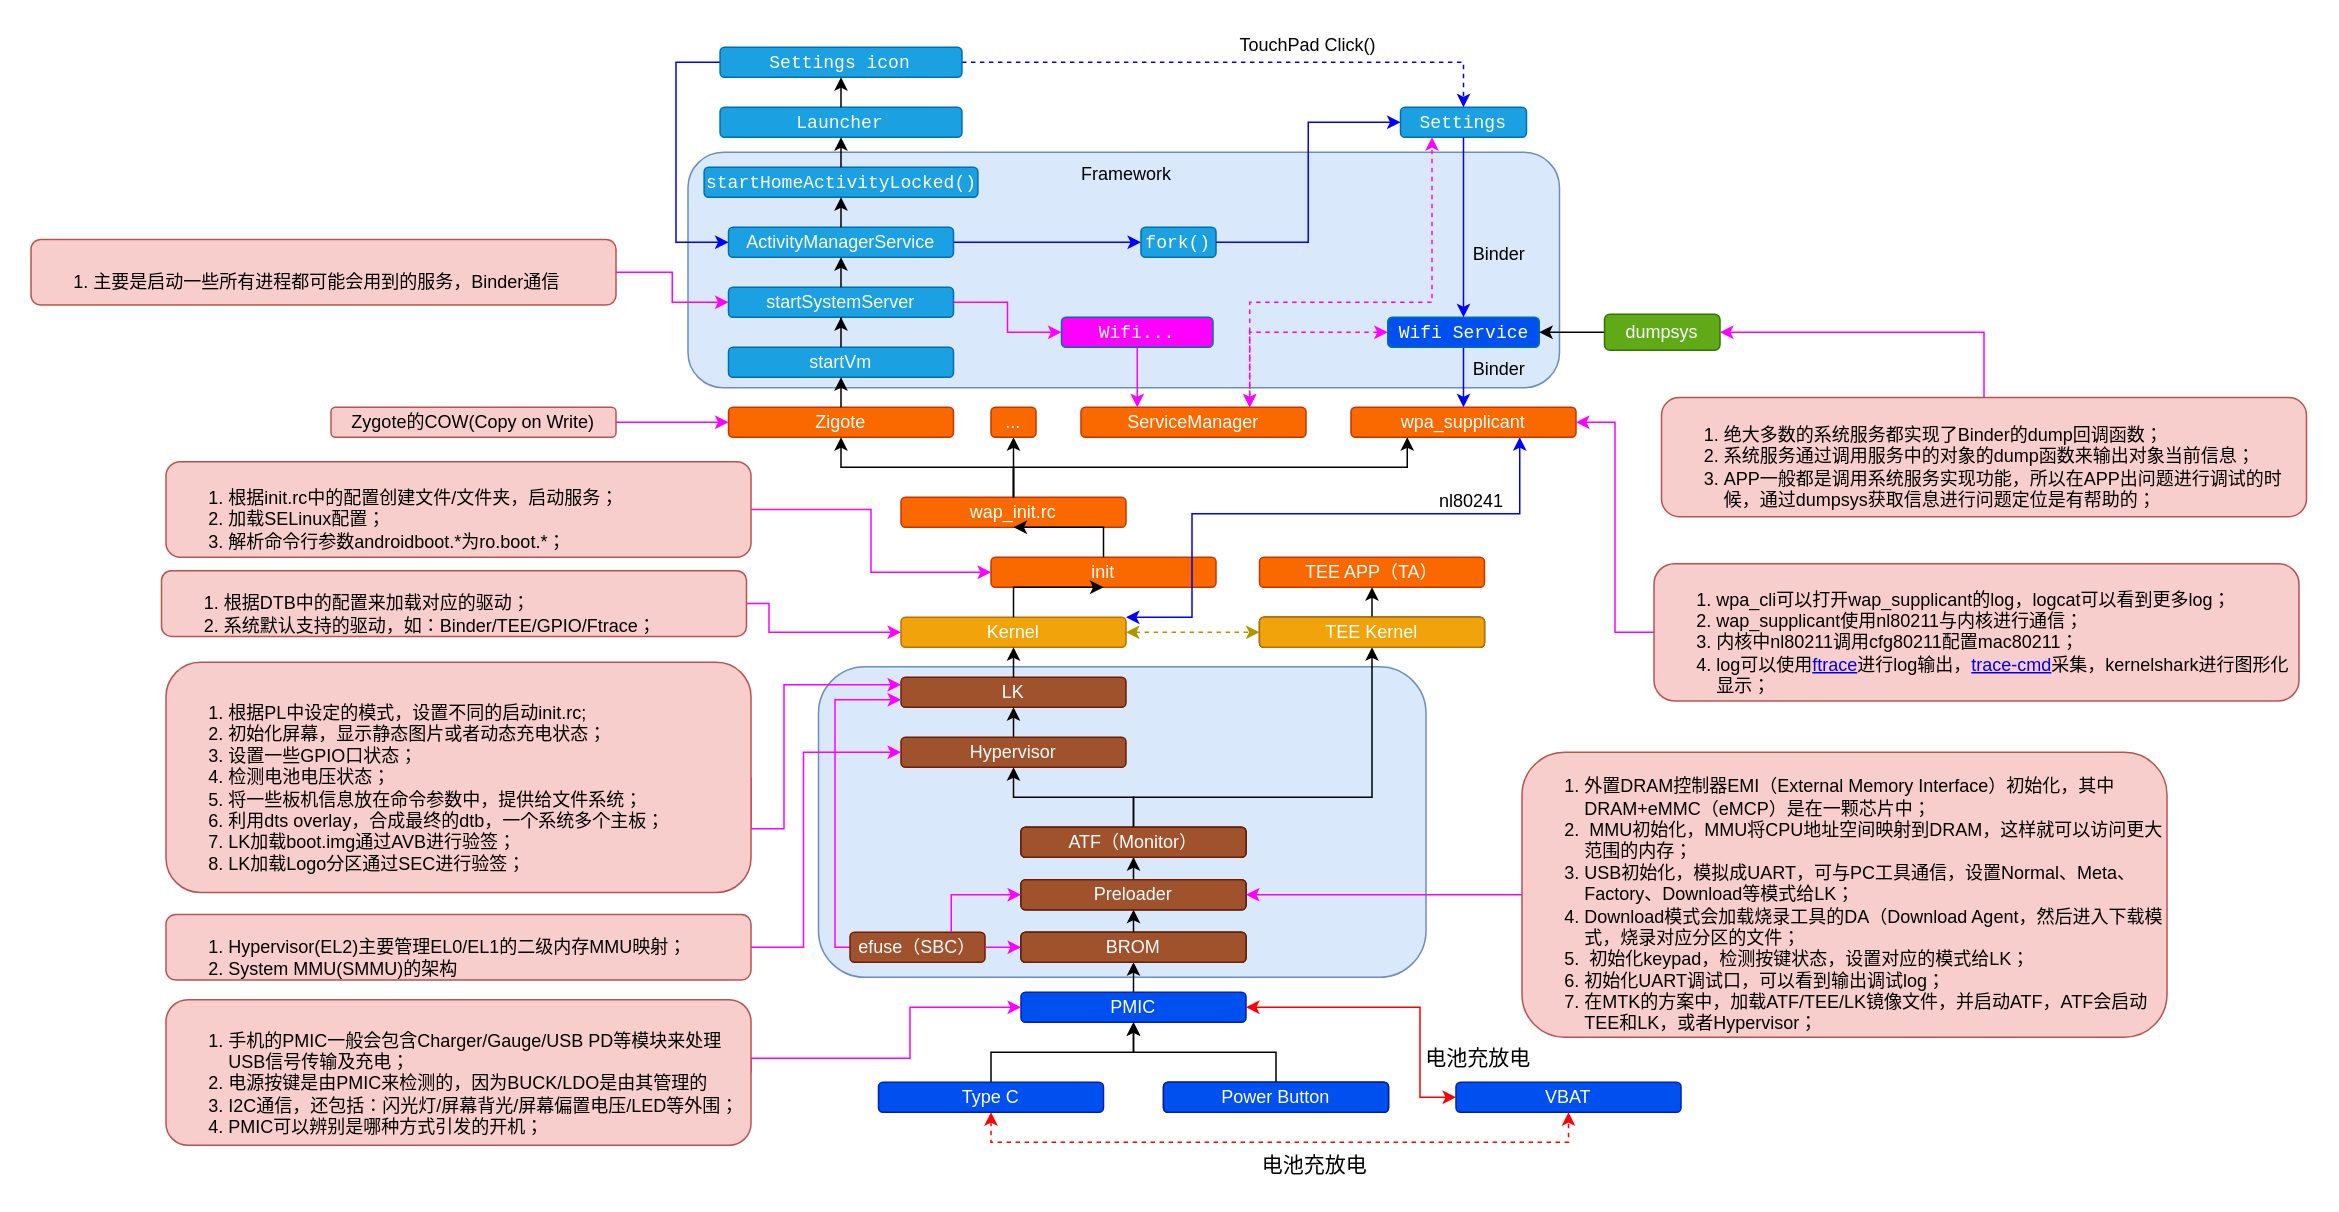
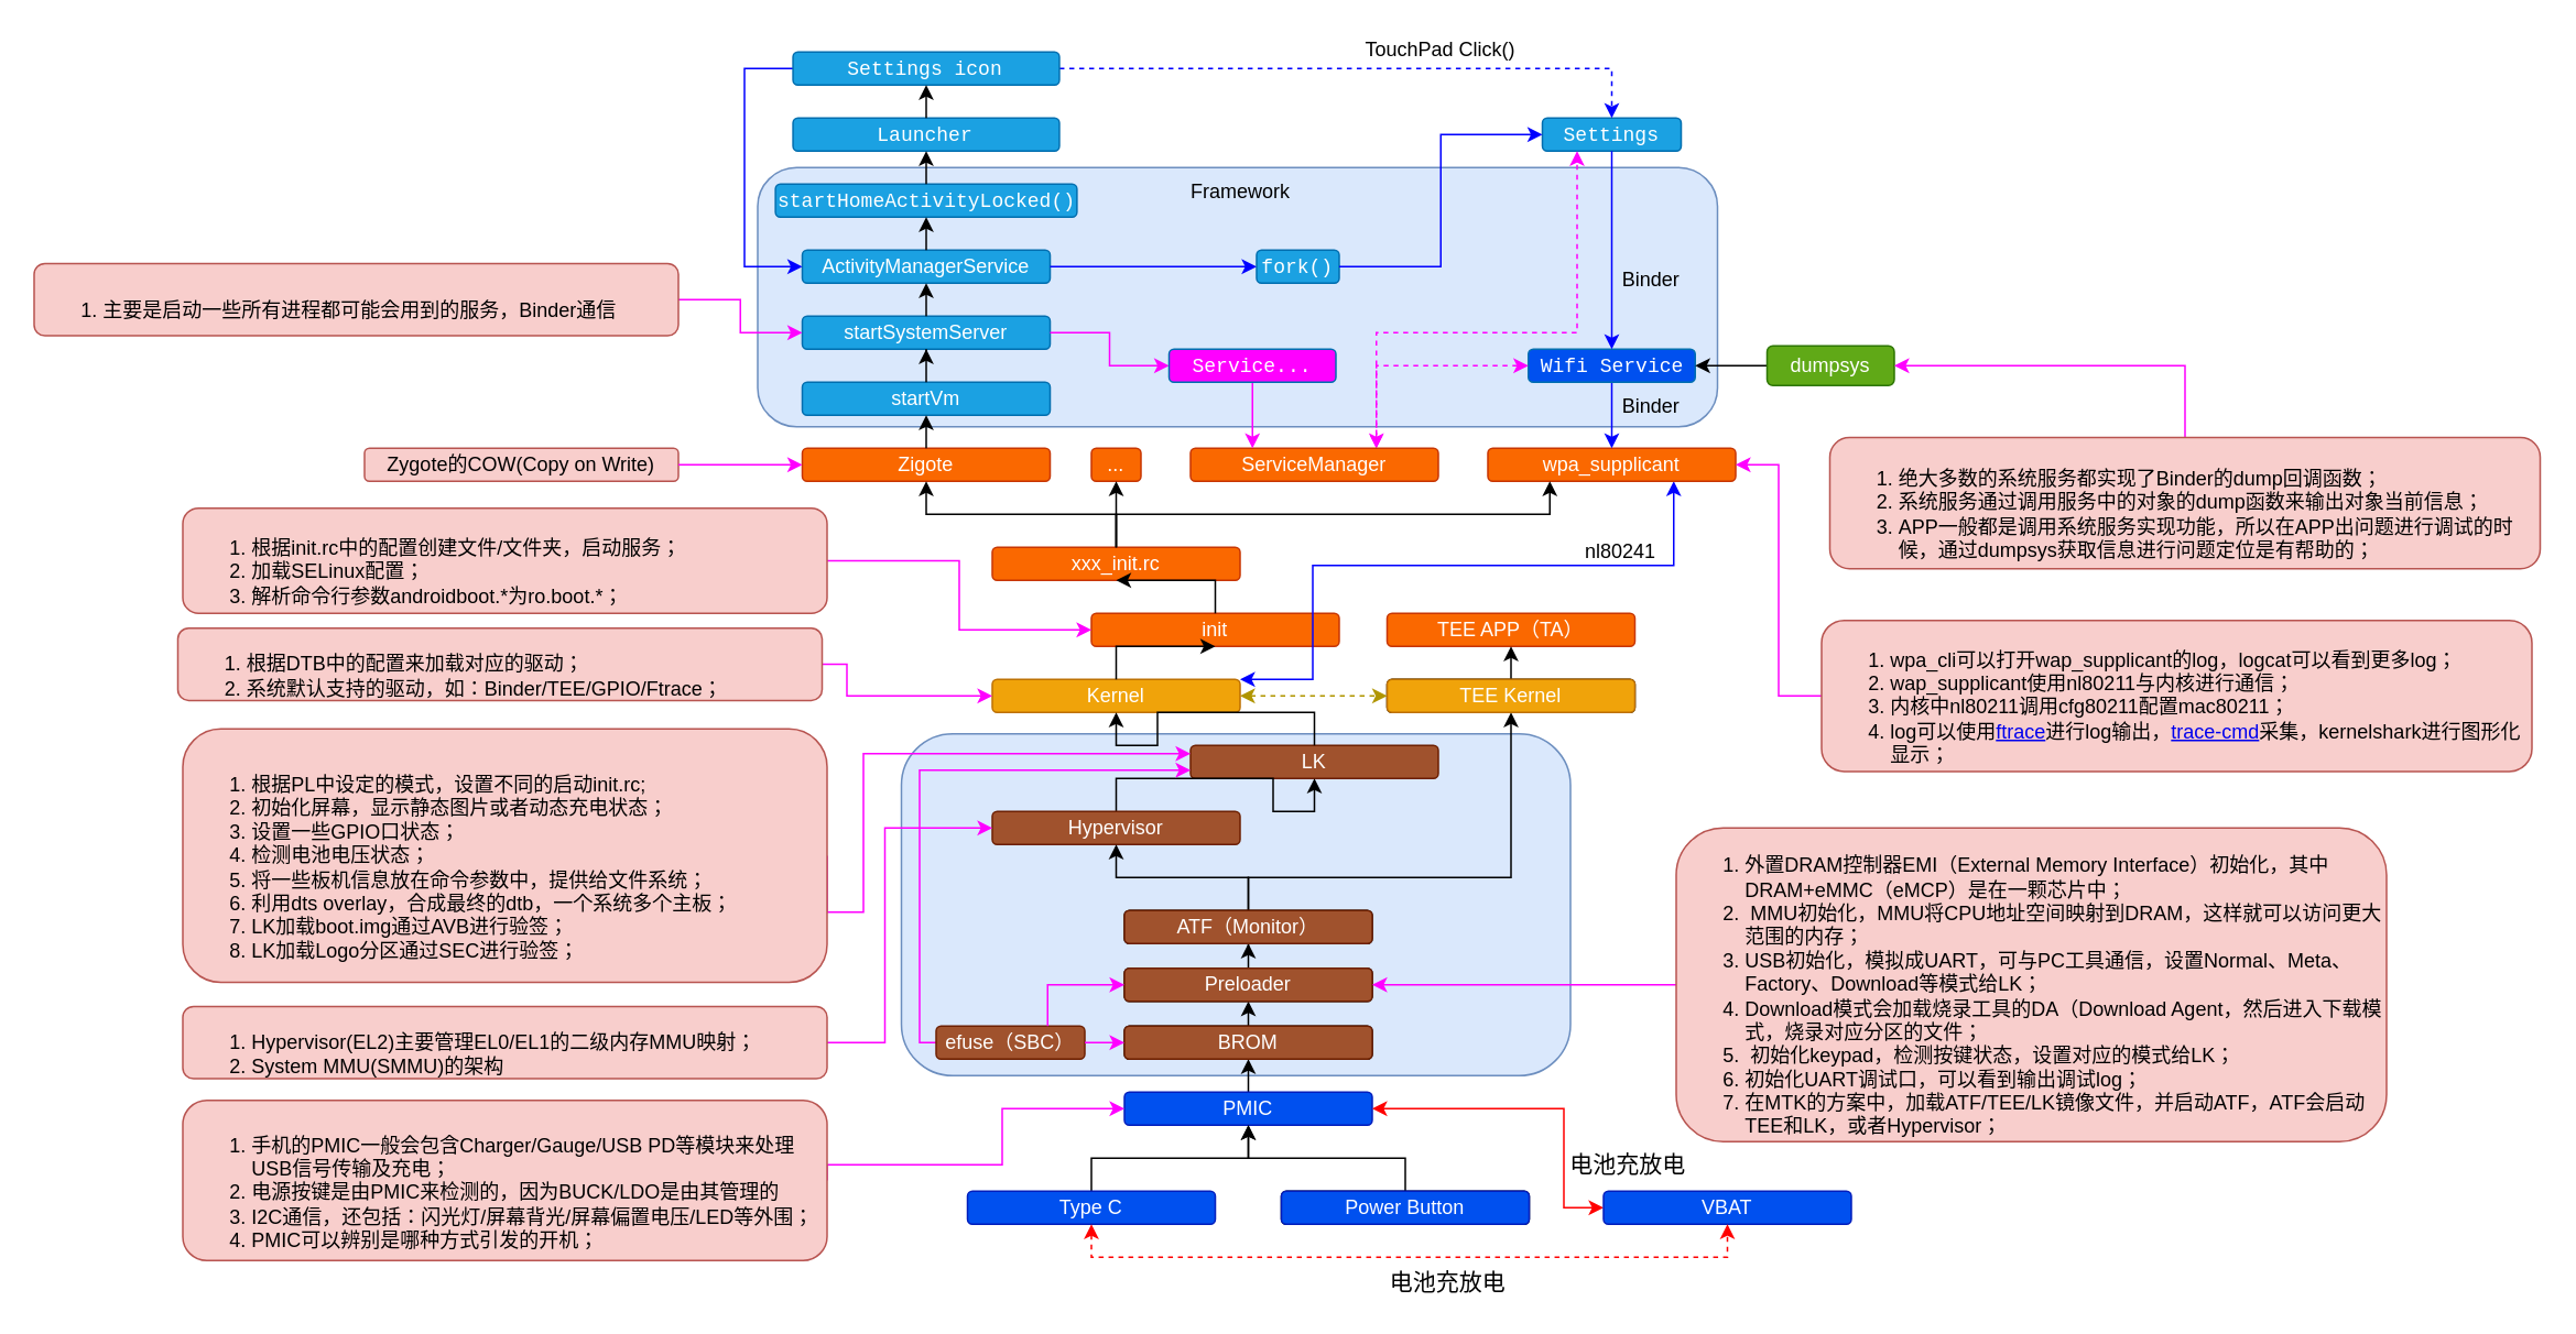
- <mxCell id="92" value="&lt;font face=&quot;menlo, monaco, consolas, courier new, monospace&quot;&gt;Wifi...&lt;/font&gt;" style="rounded=1;whiteSpace=wrap;html=1;strokeColor=#006EAF;fillColor=#FF00FF;fontColor=#FFFFFF;" parent="1" vertex="1"><mxGeometry x="707" y="211" width="101" height="20" as="geometry" /></mxCell>
+ <mxCell id="92" value="&lt;font face=&quot;menlo, monaco, consolas, courier new, monospace&quot;&gt;Service...&lt;/font&gt;" style="rounded=1;whiteSpace=wrap;html=1;strokeColor=#006EAF;fillColor=#FF00FF;fontColor=#FFFFFF;" parent="1" vertex="1"><mxGeometry x="707" y="211" width="101" height="20" as="geometry" /></mxCell>
- <mxCell id="21" value="wap_init.rc" style="rounded=1;whiteSpace=wrap;html=1;fillColor=#fa6800;strokeColor=#C73500;fontColor=#FFFFFF;" parent="1" vertex="1"><mxGeometry x="600" y="331" width="150" height="20" as="geometry" /></mxCell>
+ <mxCell id="21" value="xxx_init.rc" style="rounded=1;whiteSpace=wrap;html=1;fillColor=#fa6800;strokeColor=#C73500;fontColor=#FFFFFF;" parent="1" vertex="1"><mxGeometry x="600" y="331" width="150" height="20" as="geometry" /></mxCell>
- <mxCell id="10" value="LK" style="rounded=1;whiteSpace=wrap;html=1;fillColor=#a0522d;strokeColor=#6D1F00;fontColor=#ffffff;" parent="1" vertex="1"><mxGeometry x="600" y="451" width="150" height="20" as="geometry" /></mxCell>
+ <mxCell id="10" value="LK" style="rounded=1;whiteSpace=wrap;html=1;fillColor=#a0522d;strokeColor=#6D1F00;fontColor=#ffffff;" parent="1" vertex="1"><mxGeometry x="720" y="451" width="150" height="20" as="geometry" /></mxCell>
